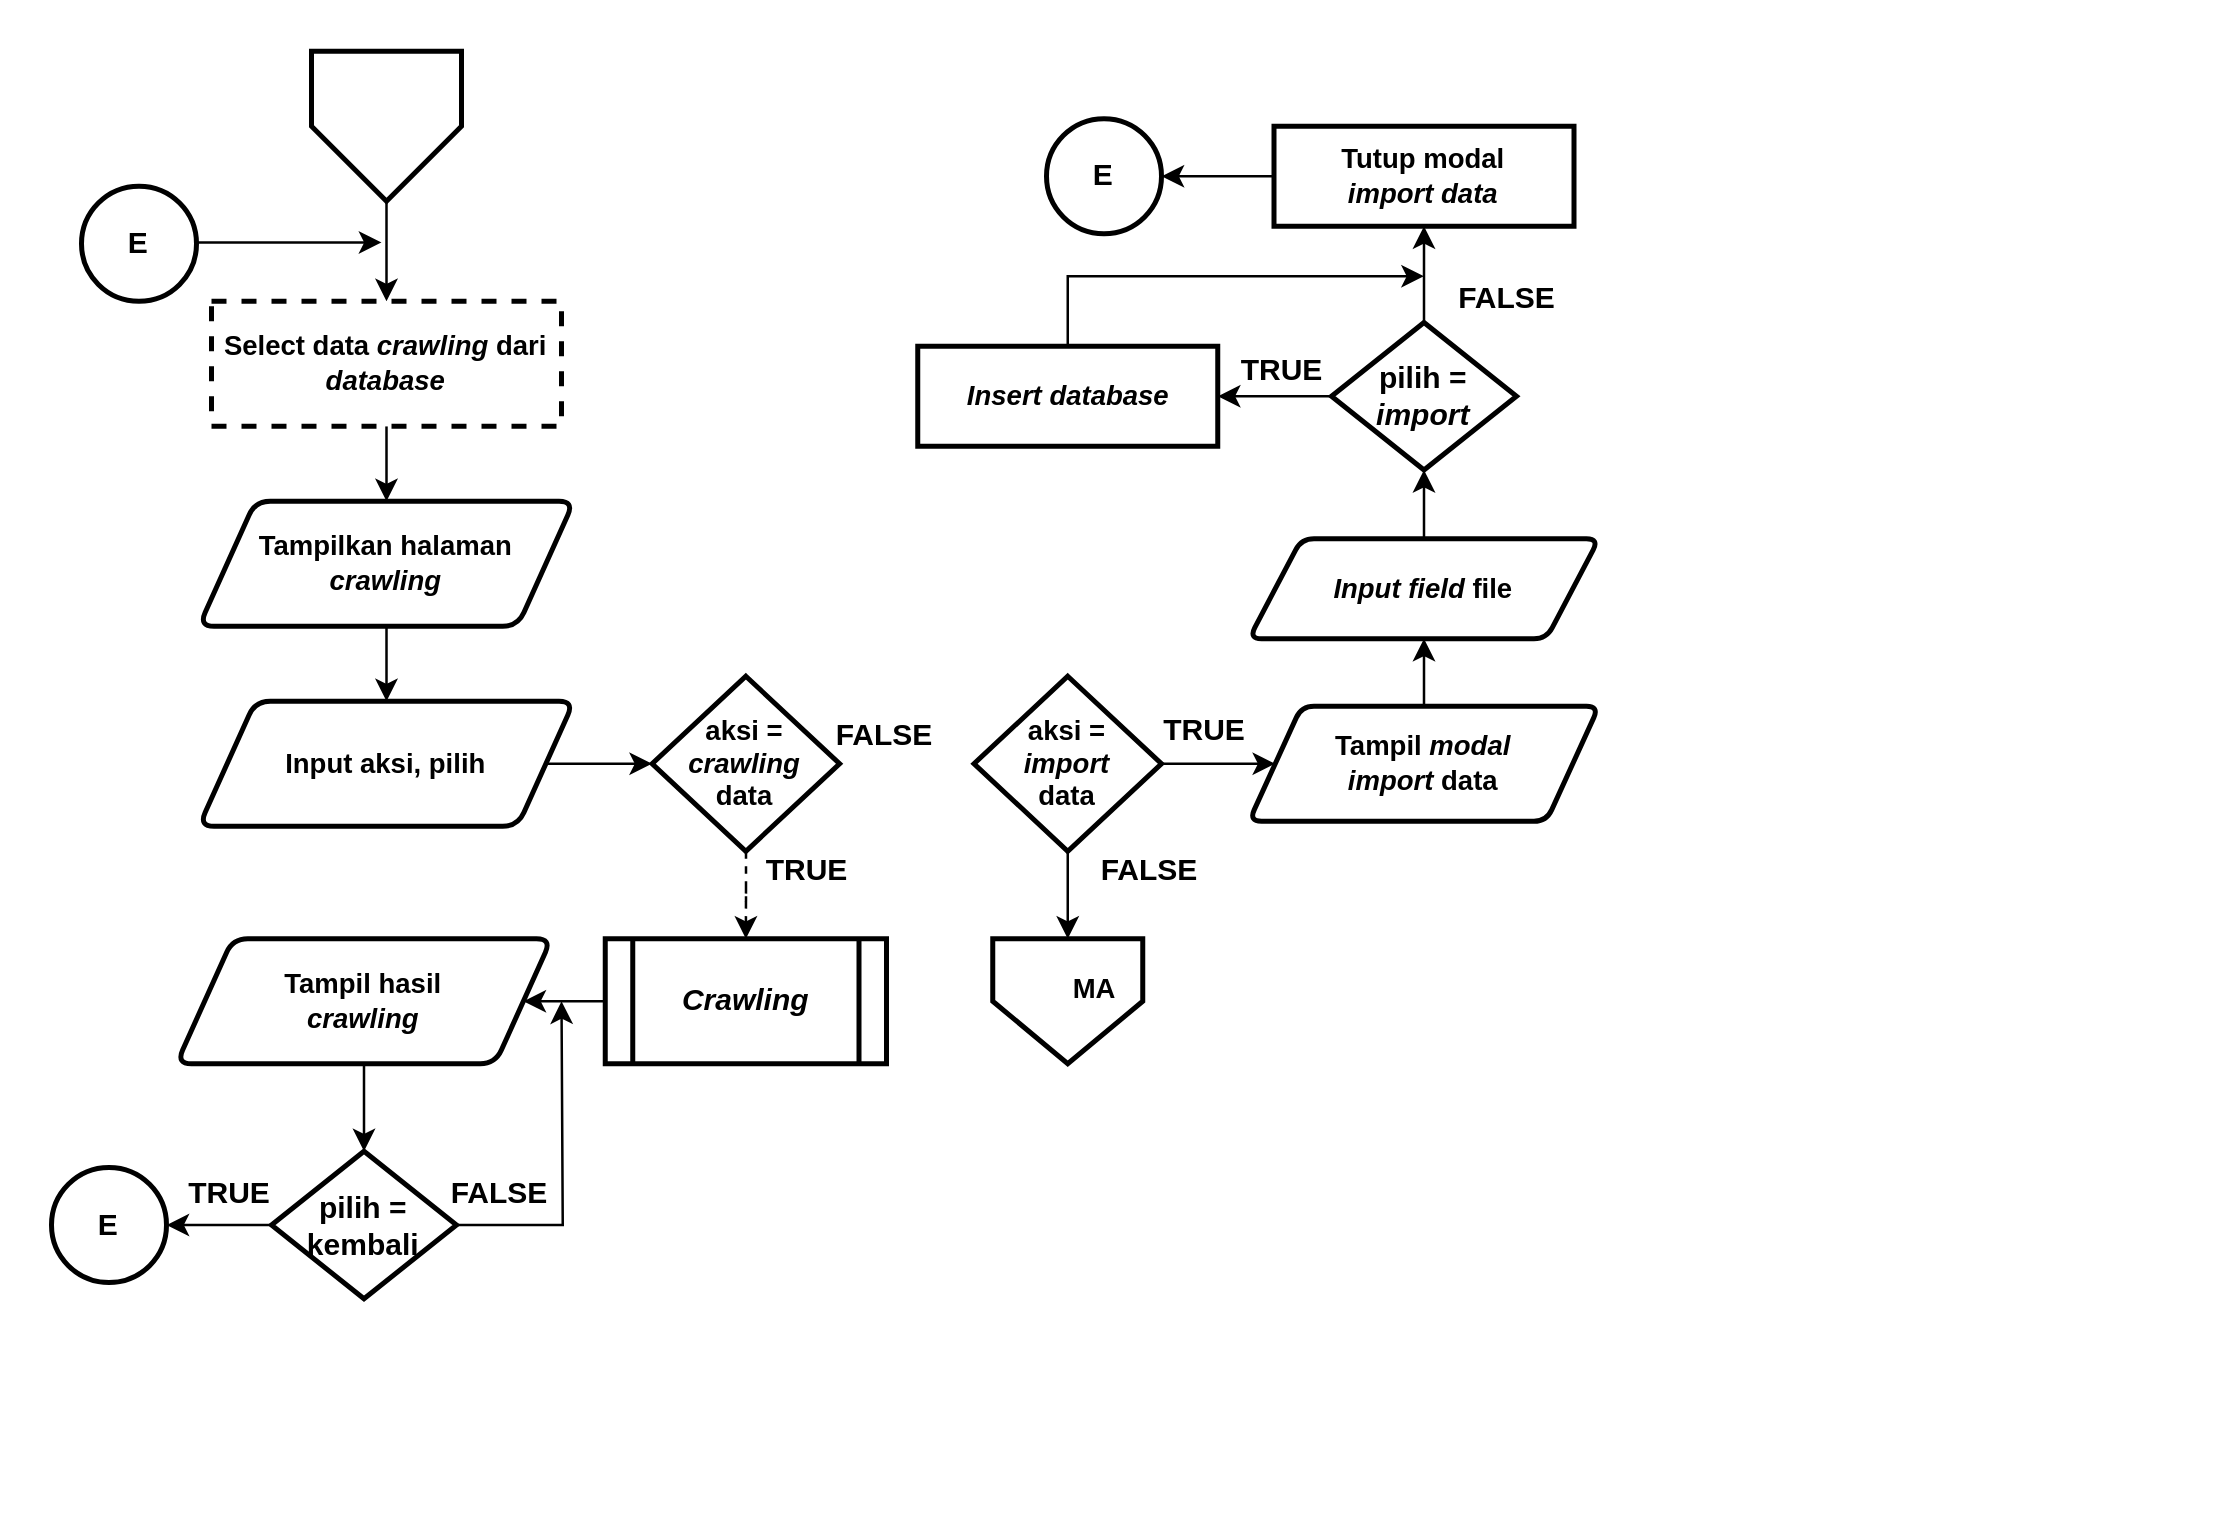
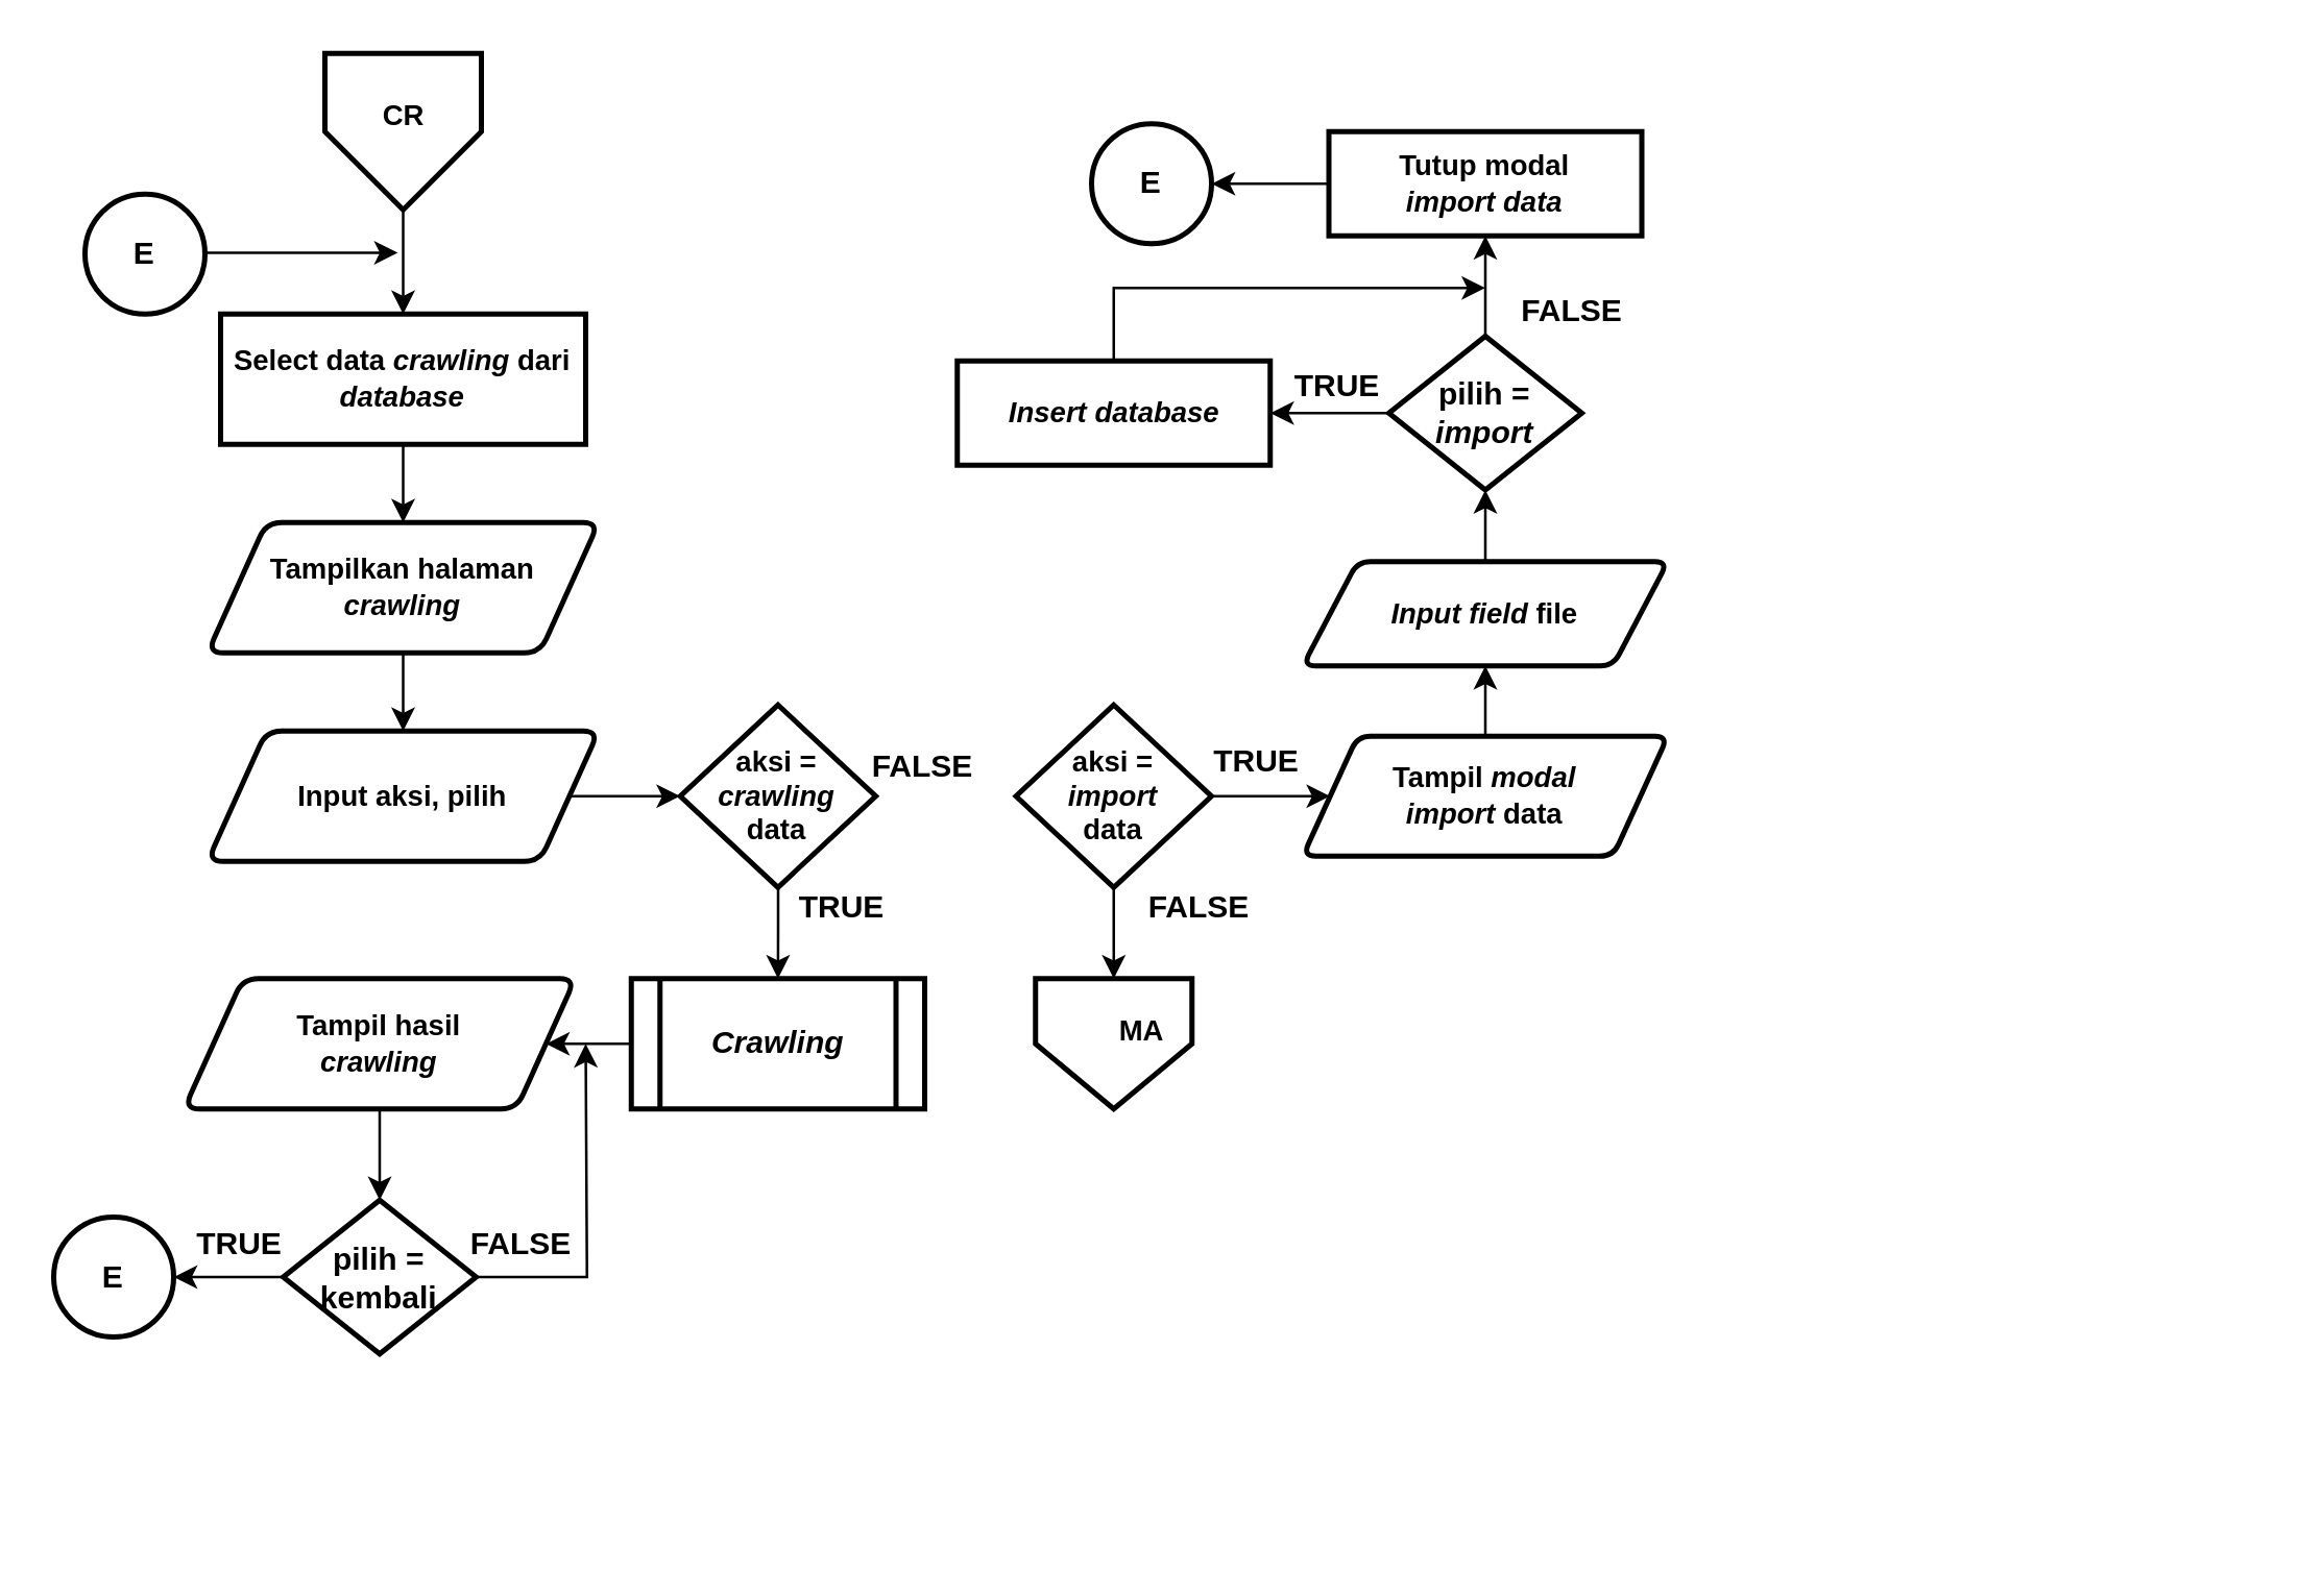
+ <mxCell id="6" value="CR" style="text;html=1;align=center;verticalAlign=middle;resizable=0;points=[];autosize=1;fontSize=11;fontStyle=1" parent="1" vertex="1"><mxGeometry x="139" y="34" width="30" height="20" as="geometry" /></mxCell>
- <mxCell id="10" value="Select data &lt;i&gt;crawling &lt;/i&gt;dari &lt;i&gt;database&lt;/i&gt;" style="rounded=1;whiteSpace=wrap;html=1;absoluteArcSize=1;arcSize=0;strokeWidth=2;fontSize=11;fontStyle=1;dashed=1;" parent="1" vertex="1"><mxGeometry x="84" y="120" width="140" height="50" as="geometry" /></mxCell>
+ <mxCell id="10" value="Select data &lt;i&gt;crawling &lt;/i&gt;dari &lt;i&gt;database&lt;/i&gt;" style="rounded=1;whiteSpace=wrap;html=1;absoluteArcSize=1;arcSize=0;strokeWidth=2;fontSize=11;fontStyle=1" parent="1" vertex="1"><mxGeometry x="84" y="120" width="140" height="50" as="geometry" /></mxCell>
- <mxCell id="15" style="edgeStyle=orthogonalEdgeStyle;rounded=0;orthogonalLoop=1;jettySize=auto;html=1;entryX=0.5;entryY=0;entryDx=0;entryDy=0;fontSize=11;dashed=1;" parent="1" source="16" target="18" edge="1"><mxGeometry relative="1" as="geometry" /></mxCell>
+ <mxCell id="15" style="edgeStyle=orthogonalEdgeStyle;rounded=0;orthogonalLoop=1;jettySize=auto;html=1;entryX=0.5;entryY=0;entryDx=0;entryDy=0;fontSize=11;" parent="1" source="16" target="18" edge="1"><mxGeometry relative="1" as="geometry" /></mxCell>
